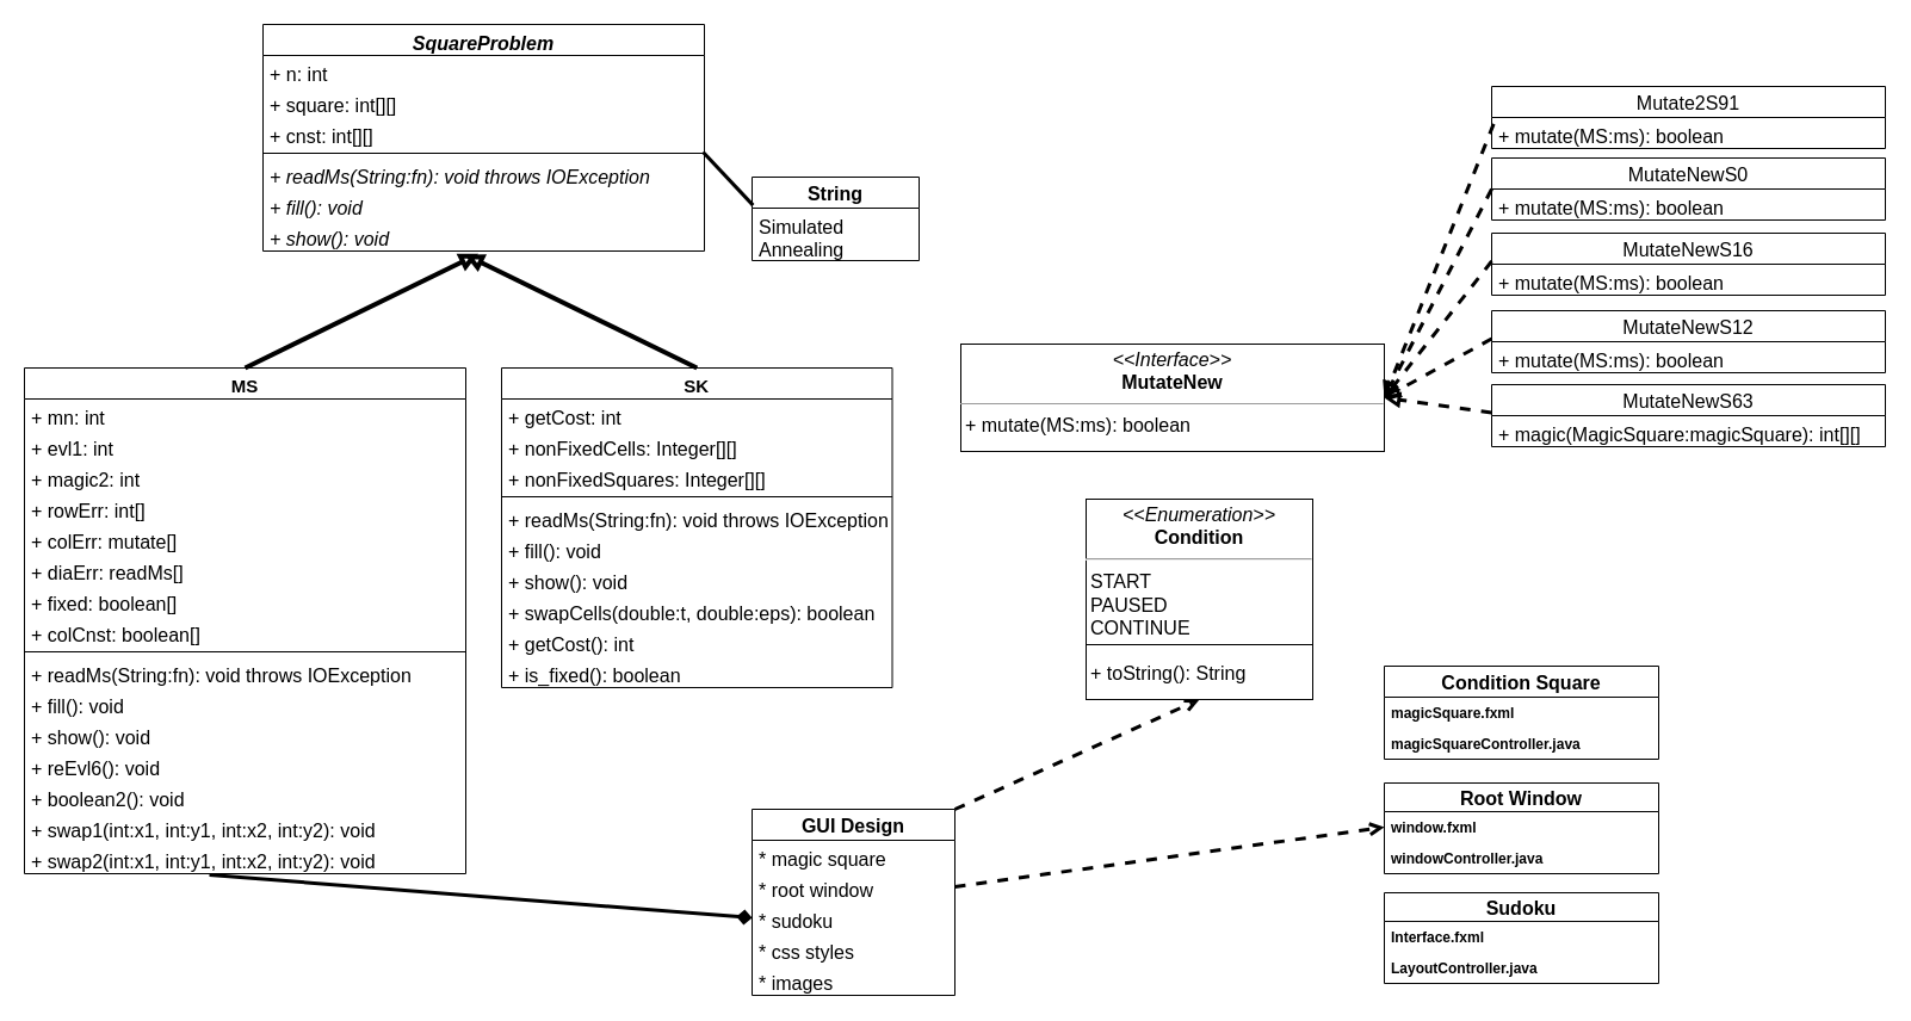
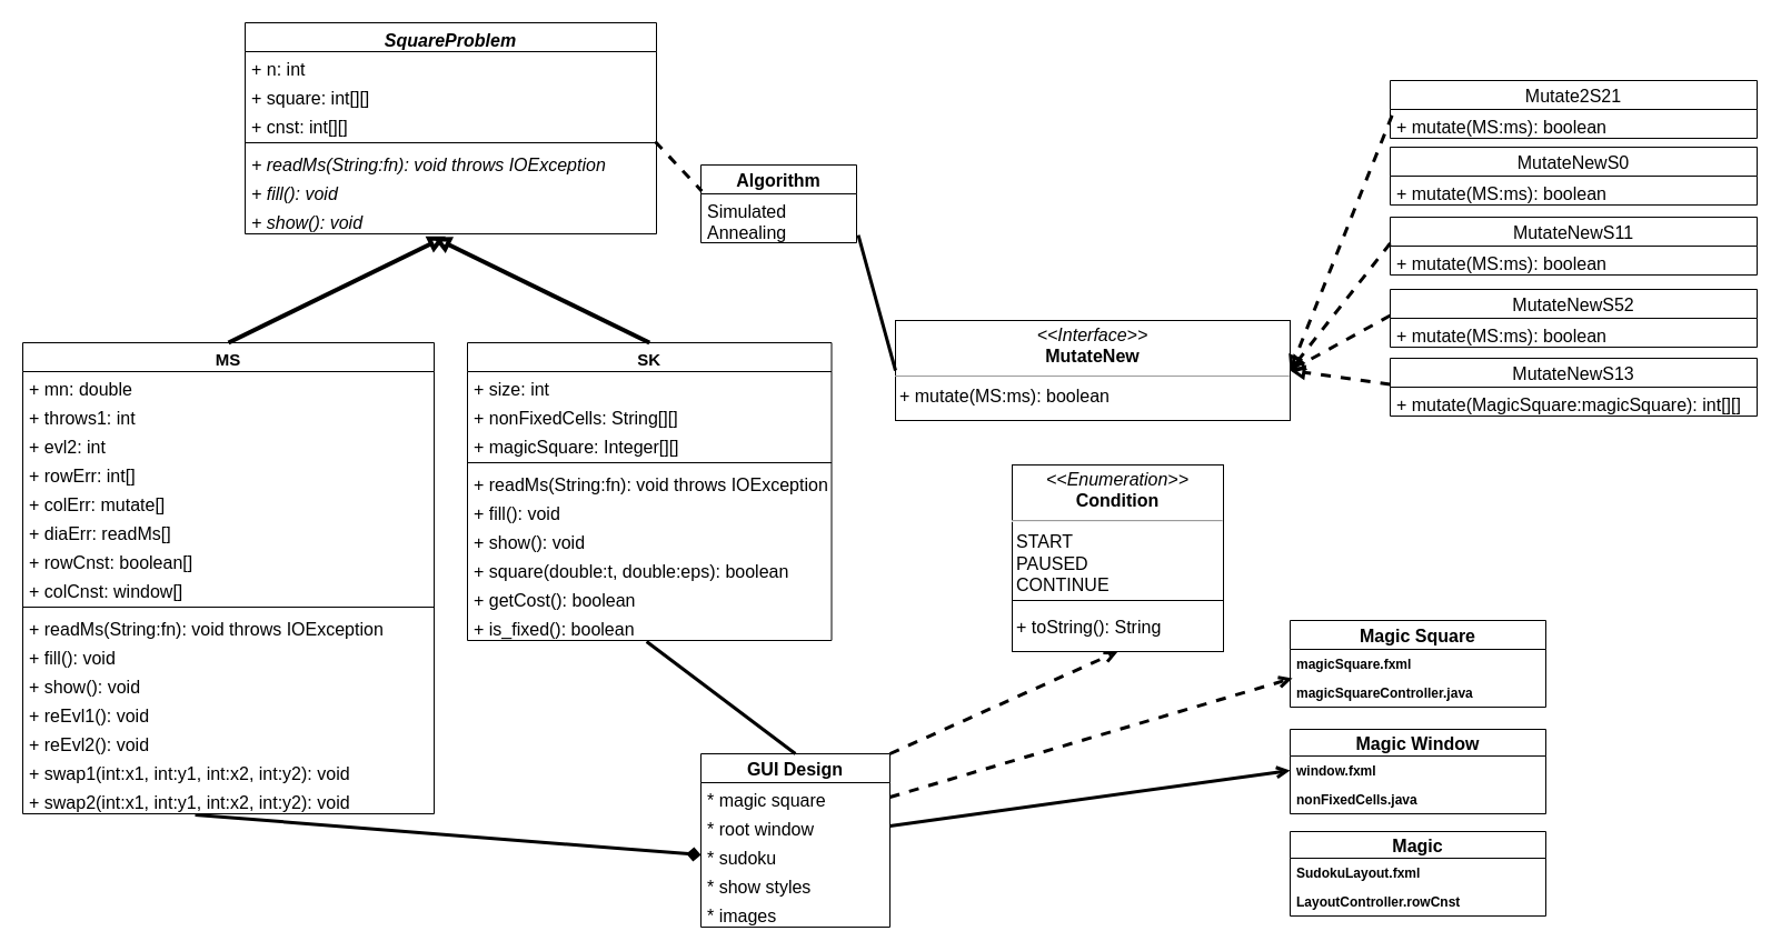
- <mxCell id="41" value="Mutate2S91" style="swimlane;fontStyle=0;childLayout=stackLayout;horizontal=1;startSize=26;fillColor=none;horizontalStack=0;resizeParent=1;resizeParentMax=0;resizeLast=0;collapsible=1;marginBottom=0;fontSize=16;" parent="1" vertex="1"><mxGeometry x="1250" y="72" width="330" height="52" as="geometry" /></mxCell>
+ <mxCell id="41" value="Mutate2S21" style="swimlane;fontStyle=0;childLayout=stackLayout;horizontal=1;startSize=26;fillColor=none;horizontalStack=0;resizeParent=1;resizeParentMax=0;resizeLast=0;collapsible=1;marginBottom=0;fontSize=16;" parent="1" vertex="1"><mxGeometry x="1250" y="72" width="330" height="52" as="geometry" /></mxCell>
- <mxCell id="62" value="" style="endArrow=none;html=1;fontSize=16;entryX=0.006;entryY=-0.054;entryDx=0;entryDy=0;entryPerimeter=0;exitX=0.997;exitY=1.115;exitDx=0;exitDy=0;exitPerimeter=0;strokeWidth=3;" parent="1" source="5" target="60" edge="1"><mxGeometry width="50" height="50" relative="1" as="geometry"><mxPoint x="660" y="178" as="sourcePoint" /><mxPoint x="640.98" y="181.998" as="targetPoint" /></mxGeometry></mxCell>
+ <mxCell id="62" value="" style="endArrow=none;html=1;fontSize=16;entryX=0.006;entryY=-0.054;entryDx=0;entryDy=0;entryPerimeter=0;exitX=0.997;exitY=1.115;exitDx=0;exitDy=0;exitPerimeter=0;strokeWidth=3;dashed=1;" parent="1" source="5" target="60" edge="1"><mxGeometry width="50" height="50" relative="1" as="geometry"><mxPoint x="660" y="178" as="sourcePoint" /><mxPoint x="640.98" y="181.998" as="targetPoint" /></mxGeometry></mxCell>
- <mxCell id="59" value="String" style="swimlane;fontStyle=1;childLayout=stackLayout;horizontal=1;startSize=26;horizontalStack=0;resizeParent=1;resizeParentMax=0;resizeLast=0;collapsible=1;marginBottom=0;fontSize=16;" parent="1" vertex="1"><mxGeometry x="630" y="148" width="140" height="70" as="geometry" /></mxCell>
+ <mxCell id="59" value="Algorithm" style="swimlane;fontStyle=1;childLayout=stackLayout;horizontal=1;startSize=26;horizontalStack=0;resizeParent=1;resizeParentMax=0;resizeLast=0;collapsible=1;marginBottom=0;fontSize=16;" parent="1" vertex="1"><mxGeometry x="630" y="148" width="140" height="70" as="geometry" /></mxCell>
- <mxCell id="47" value="MutateNewS16" style="swimlane;fontStyle=0;childLayout=stackLayout;horizontal=1;startSize=26;fillColor=none;horizontalStack=0;resizeParent=1;resizeParentMax=0;resizeLast=0;collapsible=1;marginBottom=0;fontSize=16;" parent="1" vertex="1"><mxGeometry x="1250" y="195" width="330" height="52" as="geometry" /></mxCell>
+ <mxCell id="47" value="MutateNewS11" style="swimlane;fontStyle=0;childLayout=stackLayout;horizontal=1;startSize=26;fillColor=none;horizontalStack=0;resizeParent=1;resizeParentMax=0;resizeLast=0;collapsible=1;marginBottom=0;fontSize=16;" parent="1" vertex="1"><mxGeometry x="1250" y="195" width="330" height="52" as="geometry" /></mxCell>
- <mxCell id="46" value="" style="endArrow=block;html=1;fontSize=14;exitX=0;exitY=0.5;exitDx=0;exitDy=0;dashed=1;endFill=0;strokeWidth=3;entryX=1;entryY=0.5;entryDx=0;entryDy=0;" parent="1" source="44" target="40" edge="1"><mxGeometry width="50" height="50" relative="1" as="geometry"><mxPoint x="797.5" y="734" as="sourcePoint" /><mxPoint x="1090" y="420" as="targetPoint" /></mxGeometry></mxCell>
+ <mxCell id="61" value="" style="endArrow=none;html=1;fontSize=16;exitX=0;exitY=0.5;exitDx=0;exitDy=0;entryX=1.011;entryY=0.846;entryDx=0;entryDy=0;entryPerimeter=0;strokeWidth=3;" parent="1" source="40" target="60" edge="1"><mxGeometry width="50" height="50" relative="1" as="geometry"><mxPoint x="960" y="278" as="sourcePoint" /><mxPoint x="1010" y="228" as="targetPoint" /></mxGeometry></mxCell>
- <mxCell id="50" value="MutateNewS12" style="swimlane;fontStyle=0;childLayout=stackLayout;horizontal=1;startSize=26;fillColor=none;horizontalStack=0;resizeParent=1;resizeParentMax=0;resizeLast=0;collapsible=1;marginBottom=0;fontSize=16;" parent="1" vertex="1"><mxGeometry x="1250" y="260" width="330" height="52" as="geometry" /></mxCell>
+ <mxCell id="50" value="MutateNewS52" style="swimlane;fontStyle=0;childLayout=stackLayout;horizontal=1;startSize=26;fillColor=none;horizontalStack=0;resizeParent=1;resizeParentMax=0;resizeLast=0;collapsible=1;marginBottom=0;fontSize=16;" parent="1" vertex="1"><mxGeometry x="1250" y="260" width="330" height="52" as="geometry" /></mxCell>
- <mxCell id="53" value="MutateNewS63" style="swimlane;fontStyle=0;childLayout=stackLayout;horizontal=1;startSize=26;fillColor=none;horizontalStack=0;resizeParent=1;resizeParentMax=0;resizeLast=0;collapsible=1;marginBottom=0;fontSize=16;" parent="1" vertex="1"><mxGeometry x="1250" y="322" width="330" height="52" as="geometry" /></mxCell>
+ <mxCell id="53" value="MutateNewS13" style="swimlane;fontStyle=0;childLayout=stackLayout;horizontal=1;startSize=26;fillColor=none;horizontalStack=0;resizeParent=1;resizeParentMax=0;resizeLast=0;collapsible=1;marginBottom=0;fontSize=16;" parent="1" vertex="1"><mxGeometry x="1250" y="322" width="330" height="52" as="geometry" /></mxCell>
- <mxCell id="11" value="+ mn: int" style="text;strokeColor=none;fillColor=none;align=left;verticalAlign=top;spacingLeft=4;spacingRight=4;overflow=hidden;rotatable=0;points=[[0,0.5],[1,0.5]];portConstraint=eastwest;fontSize=16;" parent="10" vertex="1"><mxGeometry y="26" width="370" height="26" as="geometry" /></mxCell>
+ <mxCell id="11" value="+ mn: double" style="text;strokeColor=none;fillColor=none;align=left;verticalAlign=top;spacingLeft=4;spacingRight=4;overflow=hidden;rotatable=0;points=[[0,0.5],[1,0.5]];portConstraint=eastwest;fontSize=16;" parent="10" vertex="1"><mxGeometry y="26" width="370" height="26" as="geometry" /></mxCell>
- <mxCell id="29" value="+ getCost: int" style="text;strokeColor=none;fillColor=none;align=left;verticalAlign=top;spacingLeft=4;spacingRight=4;overflow=hidden;rotatable=0;points=[[0,0.5],[1,0.5]];portConstraint=eastwest;fontSize=16;" parent="28" vertex="1"><mxGeometry y="26" width="327.5" height="26" as="geometry" /></mxCell>
+ <mxCell id="29" value="+ size: int" style="text;strokeColor=none;fillColor=none;align=left;verticalAlign=top;spacingLeft=4;spacingRight=4;overflow=hidden;rotatable=0;points=[[0,0.5],[1,0.5]];portConstraint=eastwest;fontSize=16;" parent="28" vertex="1"><mxGeometry y="26" width="327.5" height="26" as="geometry" /></mxCell>
- <mxCell id="54" value="+ magic(MagicSquare:magicSquare): int[][]" style="text;strokeColor=none;fillColor=none;align=left;verticalAlign=top;spacingLeft=4;spacingRight=4;overflow=hidden;rotatable=0;points=[[0,0.5],[1,0.5]];portConstraint=eastwest;fontSize=16;" parent="53" vertex="1"><mxGeometry y="26" width="330" height="26" as="geometry" /></mxCell>
+ <mxCell id="54" value="+ mutate(MagicSquare:magicSquare): int[][]" style="text;strokeColor=none;fillColor=none;align=left;verticalAlign=top;spacingLeft=4;spacingRight=4;overflow=hidden;rotatable=0;points=[[0,0.5],[1,0.5]];portConstraint=eastwest;fontSize=16;" parent="53" vertex="1"><mxGeometry y="26" width="330" height="26" as="geometry" /></mxCell>
- <mxCell id="12" value="+ evl1: int" style="text;strokeColor=none;fillColor=none;align=left;verticalAlign=top;spacingLeft=4;spacingRight=4;overflow=hidden;rotatable=0;points=[[0,0.5],[1,0.5]];portConstraint=eastwest;fontSize=16;" parent="10" vertex="1"><mxGeometry y="52" width="370" height="26" as="geometry" /></mxCell>
+ <mxCell id="12" value="+ throws1: int" style="text;strokeColor=none;fillColor=none;align=left;verticalAlign=top;spacingLeft=4;spacingRight=4;overflow=hidden;rotatable=0;points=[[0,0.5],[1,0.5]];portConstraint=eastwest;fontSize=16;" parent="10" vertex="1"><mxGeometry y="52" width="370" height="26" as="geometry" /></mxCell>
- <mxCell id="30" value="+ nonFixedCells: Integer[][]" style="text;strokeColor=none;fillColor=none;align=left;verticalAlign=top;spacingLeft=4;spacingRight=4;overflow=hidden;rotatable=0;points=[[0,0.5],[1,0.5]];portConstraint=eastwest;fontSize=16;" parent="28" vertex="1"><mxGeometry y="52" width="327.5" height="26" as="geometry" /></mxCell>
+ <mxCell id="30" value="+ nonFixedCells: String[][]" style="text;strokeColor=none;fillColor=none;align=left;verticalAlign=top;spacingLeft=4;spacingRight=4;overflow=hidden;rotatable=0;points=[[0,0.5],[1,0.5]];portConstraint=eastwest;fontSize=16;" parent="28" vertex="1"><mxGeometry y="52" width="327.5" height="26" as="geometry" /></mxCell>
- <mxCell id="13" value="+ magic2: int" style="text;strokeColor=none;fillColor=none;align=left;verticalAlign=top;spacingLeft=4;spacingRight=4;overflow=hidden;rotatable=0;points=[[0,0.5],[1,0.5]];portConstraint=eastwest;fontSize=16;" parent="10" vertex="1"><mxGeometry y="78" width="370" height="26" as="geometry" /></mxCell>
+ <mxCell id="13" value="+ evl2: int" style="text;strokeColor=none;fillColor=none;align=left;verticalAlign=top;spacingLeft=4;spacingRight=4;overflow=hidden;rotatable=0;points=[[0,0.5],[1,0.5]];portConstraint=eastwest;fontSize=16;" parent="10" vertex="1"><mxGeometry y="78" width="370" height="26" as="geometry" /></mxCell>
- <mxCell id="31" value="+ nonFixedSquares: Integer[][]" style="text;strokeColor=none;fillColor=none;align=left;verticalAlign=top;spacingLeft=4;spacingRight=4;overflow=hidden;rotatable=0;points=[[0,0.5],[1,0.5]];portConstraint=eastwest;fontSize=16;" parent="28" vertex="1"><mxGeometry y="78" width="327.5" height="26" as="geometry" /></mxCell>
+ <mxCell id="31" value="+ magicSquare: Integer[][]" style="text;strokeColor=none;fillColor=none;align=left;verticalAlign=top;spacingLeft=4;spacingRight=4;overflow=hidden;rotatable=0;points=[[0,0.5],[1,0.5]];portConstraint=eastwest;fontSize=16;" parent="28" vertex="1"><mxGeometry y="78" width="327.5" height="26" as="geometry" /></mxCell>
- <mxCell id="17" value="+ fixed: boolean[]" style="text;strokeColor=none;fillColor=none;align=left;verticalAlign=top;spacingLeft=4;spacingRight=4;overflow=hidden;rotatable=0;points=[[0,0.5],[1,0.5]];portConstraint=eastwest;fontSize=16;" parent="10" vertex="1"><mxGeometry y="182" width="370" height="26" as="geometry" /></mxCell>
+ <mxCell id="17" value="+ rowCnst: boolean[]" style="text;strokeColor=none;fillColor=none;align=left;verticalAlign=top;spacingLeft=4;spacingRight=4;overflow=hidden;rotatable=0;points=[[0,0.5],[1,0.5]];portConstraint=eastwest;fontSize=16;" parent="10" vertex="1"><mxGeometry y="182" width="370" height="26" as="geometry" /></mxCell>
- <mxCell id="36" value="+ swapCells(double:t, double:eps): boolean" style="text;strokeColor=none;fillColor=none;align=left;verticalAlign=top;spacingLeft=4;spacingRight=4;overflow=hidden;rotatable=0;points=[[0,0.5],[1,0.5]];portConstraint=eastwest;fontSize=16;" parent="28" vertex="1"><mxGeometry y="190" width="327.5" height="26" as="geometry" /></mxCell>
+ <mxCell id="36" value="+ square(double:t, double:eps): boolean" style="text;strokeColor=none;fillColor=none;align=left;verticalAlign=top;spacingLeft=4;spacingRight=4;overflow=hidden;rotatable=0;points=[[0,0.5],[1,0.5]];portConstraint=eastwest;fontSize=16;" parent="28" vertex="1"><mxGeometry y="190" width="327.5" height="26" as="geometry" /></mxCell>
- <mxCell id="18" value="+ colCnst: boolean[]" style="text;strokeColor=none;fillColor=none;align=left;verticalAlign=top;spacingLeft=4;spacingRight=4;overflow=hidden;rotatable=0;points=[[0,0.5],[1,0.5]];portConstraint=eastwest;fontSize=16;" parent="10" vertex="1"><mxGeometry y="208" width="370" height="26" as="geometry" /></mxCell>
+ <mxCell id="18" value="+ colCnst: window[]" style="text;strokeColor=none;fillColor=none;align=left;verticalAlign=top;spacingLeft=4;spacingRight=4;overflow=hidden;rotatable=0;points=[[0,0.5],[1,0.5]];portConstraint=eastwest;fontSize=16;" parent="10" vertex="1"><mxGeometry y="208" width="370" height="26" as="geometry" /></mxCell>
- <mxCell id="37" value="+ getCost(): int" style="text;strokeColor=none;fillColor=none;align=left;verticalAlign=top;spacingLeft=4;spacingRight=4;overflow=hidden;rotatable=0;points=[[0,0.5],[1,0.5]];portConstraint=eastwest;fontSize=16;" parent="28" vertex="1"><mxGeometry y="216" width="327.5" height="26" as="geometry" /></mxCell>
+ <mxCell id="37" value="+ getCost(): boolean" style="text;strokeColor=none;fillColor=none;align=left;verticalAlign=top;spacingLeft=4;spacingRight=4;overflow=hidden;rotatable=0;points=[[0,0.5],[1,0.5]];portConstraint=eastwest;fontSize=16;" parent="28" vertex="1"><mxGeometry y="216" width="327.5" height="26" as="geometry" /></mxCell>
- <mxCell id="70" value="Condition Square" style="swimlane;fontStyle=1;childLayout=stackLayout;horizontal=1;startSize=26;fillColor=none;horizontalStack=0;resizeParent=1;resizeParentMax=0;resizeLast=0;collapsible=1;marginBottom=0;fontSize=16;" parent="1" vertex="1"><mxGeometry x="1160" y="558" width="230" height="78" as="geometry" /></mxCell>
+ <mxCell id="70" value="Magic Square" style="swimlane;fontStyle=1;childLayout=stackLayout;horizontal=1;startSize=26;fillColor=none;horizontalStack=0;resizeParent=1;resizeParentMax=0;resizeLast=0;collapsible=1;marginBottom=0;fontSize=16;" parent="1" vertex="1"><mxGeometry x="1160" y="558" width="230" height="78" as="geometry" /></mxCell>
+ <mxCell id="81" value="" style="endArrow=none;html=1;fontSize=16;strokeWidth=3;entryX=0.5;entryY=0;entryDx=0;entryDy=0;exitX=0.492;exitY=1.038;exitDx=0;exitDy=0;exitPerimeter=0;" parent="1" source="38" target="64" edge="1"><mxGeometry width="50" height="50" relative="1" as="geometry"><mxPoint x="730" y="678" as="sourcePoint" /><mxPoint x="780" y="628" as="targetPoint" /></mxGeometry></mxCell>
- <mxCell id="23" value="+ reEvl6(): void" style="text;strokeColor=none;fillColor=none;align=left;verticalAlign=top;spacingLeft=4;spacingRight=4;overflow=hidden;rotatable=0;points=[[0,0.5],[1,0.5]];portConstraint=eastwest;fontSize=16;" parent="10" vertex="1"><mxGeometry y="320" width="370" height="26" as="geometry" /></mxCell>
+ <mxCell id="23" value="+ reEvl1(): void" style="text;strokeColor=none;fillColor=none;align=left;verticalAlign=top;spacingLeft=4;spacingRight=4;overflow=hidden;rotatable=0;points=[[0,0.5],[1,0.5]];portConstraint=eastwest;fontSize=16;" parent="10" vertex="1"><mxGeometry y="320" width="370" height="26" as="geometry" /></mxCell>
+ <mxCell id="73" style="edgeStyle=none;rounded=0;orthogonalLoop=1;jettySize=auto;html=1;exitX=1;exitY=0.5;exitDx=0;exitDy=0;entryX=0.009;entryY=1;entryDx=0;entryDy=0;entryPerimeter=0;fontSize=16;strokeWidth=3;dashed=1;endArrow=open;endFill=0;" parent="1" source="65" target="71" edge="1"><mxGeometry relative="1" as="geometry" /></mxCell>
- <mxCell id="74" value="Root Window" style="swimlane;fontStyle=1;childLayout=stackLayout;horizontal=1;startSize=24;fillColor=none;horizontalStack=0;resizeParent=1;resizeParentMax=0;resizeLast=0;collapsible=1;marginBottom=0;fontSize=16;" parent="1" vertex="1"><mxGeometry x="1160" y="656" width="230" height="76" as="geometry" /></mxCell>
+ <mxCell id="74" value="Magic Window" style="swimlane;fontStyle=1;childLayout=stackLayout;horizontal=1;startSize=24;fillColor=none;horizontalStack=0;resizeParent=1;resizeParentMax=0;resizeLast=0;collapsible=1;marginBottom=0;fontSize=16;" parent="1" vertex="1"><mxGeometry x="1160" y="656" width="230" height="76" as="geometry" /></mxCell>
- <mxCell id="24" value="+ boolean2(): void" style="text;strokeColor=none;fillColor=none;align=left;verticalAlign=top;spacingLeft=4;spacingRight=4;overflow=hidden;rotatable=0;points=[[0,0.5],[1,0.5]];portConstraint=eastwest;fontSize=16;" parent="10" vertex="1"><mxGeometry y="346" width="370" height="26" as="geometry" /></mxCell>
+ <mxCell id="24" value="+ reEvl2(): void" style="text;strokeColor=none;fillColor=none;align=left;verticalAlign=top;spacingLeft=4;spacingRight=4;overflow=hidden;rotatable=0;points=[[0,0.5],[1,0.5]];portConstraint=eastwest;fontSize=16;" parent="10" vertex="1"><mxGeometry y="346" width="370" height="26" as="geometry" /></mxCell>
- <mxCell id="77" style="edgeStyle=none;rounded=0;orthogonalLoop=1;jettySize=auto;html=1;exitX=1;exitY=0.5;exitDx=0;exitDy=0;entryX=0;entryY=0.5;entryDx=0;entryDy=0;dashed=1;fontSize=16;endArrow=open;endFill=0;strokeWidth=3;" parent="1" source="66" target="75" edge="1"><mxGeometry relative="1" as="geometry" /></mxCell>
+ <mxCell id="77" style="edgeStyle=none;rounded=0;orthogonalLoop=1;jettySize=auto;html=1;exitX=1;exitY=0.5;exitDx=0;exitDy=0;entryX=0;entryY=0.5;entryDx=0;entryDy=0;dashed=0;fontSize=16;endArrow=open;endFill=0;strokeWidth=3;" parent="1" source="66" target="75" edge="1"><mxGeometry relative="1" as="geometry" /></mxCell>
- <mxCell id="76" value="windowController.java" style="text;strokeColor=none;fillColor=none;align=left;verticalAlign=top;spacingLeft=4;spacingRight=4;overflow=hidden;rotatable=0;points=[[0,0.5],[1,0.5]];portConstraint=eastwest;fontStyle=1" parent="74" vertex="1"><mxGeometry y="50" width="230" height="26" as="geometry" /></mxCell>
+ <mxCell id="76" value="nonFixedCells.java" style="text;strokeColor=none;fillColor=none;align=left;verticalAlign=top;spacingLeft=4;spacingRight=4;overflow=hidden;rotatable=0;points=[[0,0.5],[1,0.5]];portConstraint=eastwest;fontStyle=1" parent="74" vertex="1"><mxGeometry y="50" width="230" height="26" as="geometry" /></mxCell>
- <mxCell id="78" value="Sudoku" style="swimlane;fontStyle=1;childLayout=stackLayout;horizontal=1;startSize=24;fillColor=none;horizontalStack=0;resizeParent=1;resizeParentMax=0;resizeLast=0;collapsible=1;marginBottom=0;fontSize=16;" parent="1" vertex="1"><mxGeometry x="1160" y="748" width="230" height="76" as="geometry" /></mxCell>
+ <mxCell id="78" value="Magic" style="swimlane;fontStyle=1;childLayout=stackLayout;horizontal=1;startSize=24;fillColor=none;horizontalStack=0;resizeParent=1;resizeParentMax=0;resizeLast=0;collapsible=1;marginBottom=0;fontSize=16;" parent="1" vertex="1"><mxGeometry x="1160" y="748" width="230" height="76" as="geometry" /></mxCell>
- <mxCell id="79" value="Interface.fxml" style="text;strokeColor=none;fillColor=none;align=left;verticalAlign=top;spacingLeft=4;spacingRight=4;overflow=hidden;rotatable=0;points=[[0,0.5],[1,0.5]];portConstraint=eastwest;fontStyle=1" parent="78" vertex="1"><mxGeometry y="24" width="230" height="26" as="geometry" /></mxCell>
+ <mxCell id="79" value="SudokuLayout.fxml" style="text;strokeColor=none;fillColor=none;align=left;verticalAlign=top;spacingLeft=4;spacingRight=4;overflow=hidden;rotatable=0;points=[[0,0.5],[1,0.5]];portConstraint=eastwest;fontStyle=1" parent="78" vertex="1"><mxGeometry y="24" width="230" height="26" as="geometry" /></mxCell>
- <mxCell id="68" value="* css styles" style="text;strokeColor=none;fillColor=none;align=left;verticalAlign=top;spacingLeft=4;spacingRight=4;overflow=hidden;rotatable=0;points=[[0,0.5],[1,0.5]];portConstraint=eastwest;fontSize=16;" parent="64" vertex="1"><mxGeometry y="104" width="170" height="26" as="geometry" /></mxCell>
+ <mxCell id="68" value="* show styles" style="text;strokeColor=none;fillColor=none;align=left;verticalAlign=top;spacingLeft=4;spacingRight=4;overflow=hidden;rotatable=0;points=[[0,0.5],[1,0.5]];portConstraint=eastwest;fontSize=16;" parent="64" vertex="1"><mxGeometry y="104" width="170" height="26" as="geometry" /></mxCell>
- <mxCell id="80" value="LayoutController.java" style="text;strokeColor=none;fillColor=none;align=left;verticalAlign=top;spacingLeft=4;spacingRight=4;overflow=hidden;rotatable=0;points=[[0,0.5],[1,0.5]];portConstraint=eastwest;fontStyle=1" parent="78" vertex="1"><mxGeometry y="50" width="230" height="26" as="geometry" /></mxCell>
+ <mxCell id="80" value="LayoutController.rowCnst" style="text;strokeColor=none;fillColor=none;align=left;verticalAlign=top;spacingLeft=4;spacingRight=4;overflow=hidden;rotatable=0;points=[[0,0.5],[1,0.5]];portConstraint=eastwest;fontStyle=1" parent="78" vertex="1"><mxGeometry y="50" width="230" height="26" as="geometry" /></mxCell>
